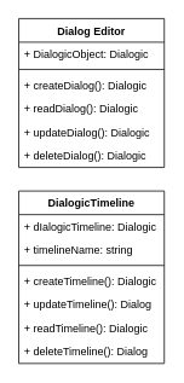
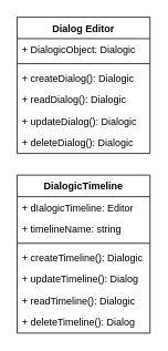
- <mxCell id="10" value="+ dIalogicTimeline: Dialogic" style="text;strokeColor=none;fillColor=none;align=left;verticalAlign=top;spacingLeft=4;spacingRight=4;overflow=hidden;rotatable=0;points=[[0,0.5],[1,0.5]];portConstraint=eastwest;" vertex="1" parent="9"><mxGeometry y="26" width="160" height="26" as="geometry" /></mxCell>
+ <mxCell id="10" value="+ dIalogicTimeline: Editor" style="text;strokeColor=none;fillColor=none;align=left;verticalAlign=top;spacingLeft=4;spacingRight=4;overflow=hidden;rotatable=0;points=[[0,0.5],[1,0.5]];portConstraint=eastwest;" vertex="1" parent="9"><mxGeometry y="26" width="160" height="26" as="geometry" /></mxCell>
